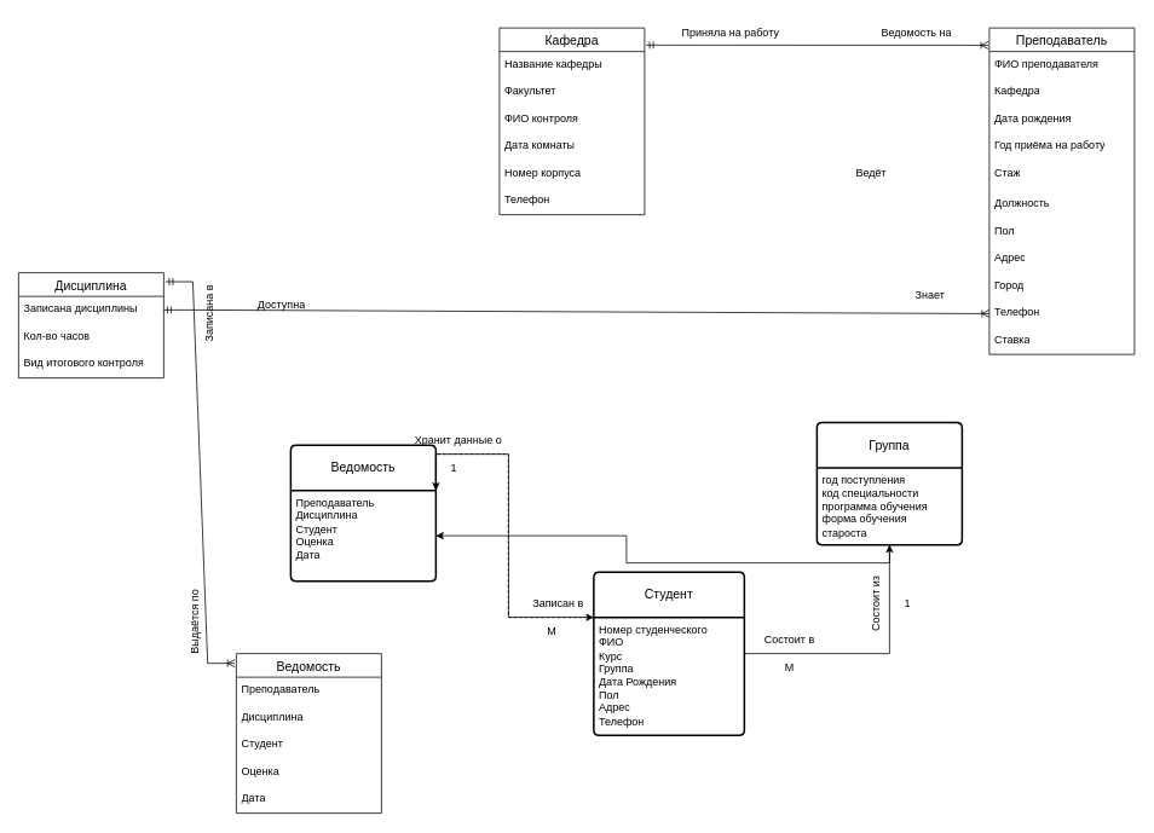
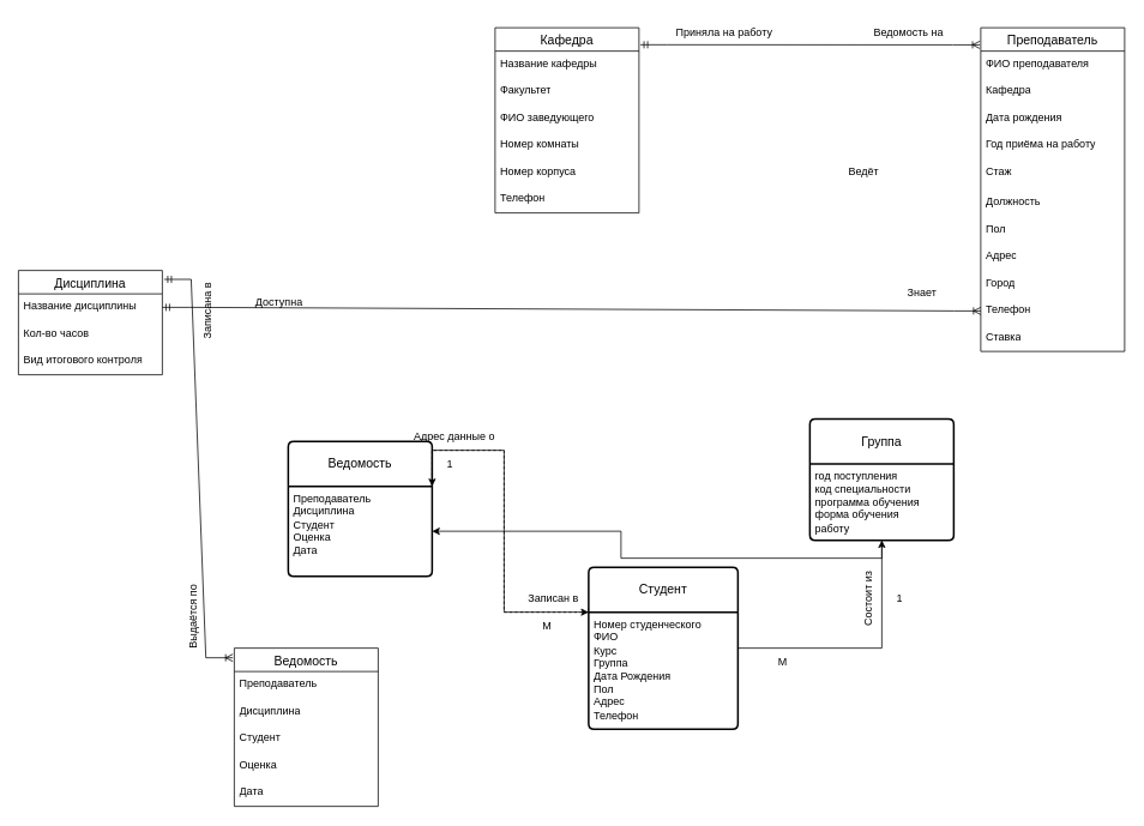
- <mxCell id="53" value="ФИО контроля" style="text;strokeColor=none;fillColor=none;spacingLeft=4;spacingRight=4;overflow=hidden;rotatable=0;points=[[0,0.5],[1,0.5]];portConstraint=eastwest;fontSize=12;whiteSpace=wrap;html=1;" vertex="1" parent="50"><mxGeometry y="86" width="160" height="30" as="geometry" /></mxCell>
+ <mxCell id="53" value="ФИО заведующего" style="text;strokeColor=none;fillColor=none;spacingLeft=4;spacingRight=4;overflow=hidden;rotatable=0;points=[[0,0.5],[1,0.5]];portConstraint=eastwest;fontSize=12;whiteSpace=wrap;html=1;" vertex="1" parent="50"><mxGeometry y="86" width="160" height="30" as="geometry" /></mxCell>
- <mxCell id="54" value="Дата комнаты" style="text;strokeColor=none;fillColor=none;spacingLeft=4;spacingRight=4;overflow=hidden;rotatable=0;points=[[0,0.5],[1,0.5]];portConstraint=eastwest;fontSize=12;whiteSpace=wrap;html=1;" vertex="1" parent="50"><mxGeometry y="116" width="160" height="30" as="geometry" /></mxCell>
+ <mxCell id="54" value="Номер комнаты" style="text;strokeColor=none;fillColor=none;spacingLeft=4;spacingRight=4;overflow=hidden;rotatable=0;points=[[0,0.5],[1,0.5]];portConstraint=eastwest;fontSize=12;whiteSpace=wrap;html=1;" vertex="1" parent="50"><mxGeometry y="116" width="160" height="30" as="geometry" /></mxCell>
- <mxCell id="34" value="Записана дисциплины" style="text;strokeColor=none;fillColor=none;spacingLeft=4;spacingRight=4;overflow=hidden;rotatable=0;points=[[0,0.5],[1,0.5]];portConstraint=eastwest;fontSize=12;whiteSpace=wrap;html=1;" vertex="1" parent="33"><mxGeometry y="26" width="160" height="30" as="geometry" /></mxCell>
+ <mxCell id="34" value="Название дисциплины" style="text;strokeColor=none;fillColor=none;spacingLeft=4;spacingRight=4;overflow=hidden;rotatable=0;points=[[0,0.5],[1,0.5]];portConstraint=eastwest;fontSize=12;whiteSpace=wrap;html=1;" vertex="1" parent="33"><mxGeometry y="26" width="160" height="30" as="geometry" /></mxCell>
- <mxCell id="18" value="Хранит данные о" style="text;strokeColor=none;align=center;fillColor=none;html=1;verticalAlign=middle;whiteSpace=wrap;rounded=0;" parent="1" vertex="1"><mxGeometry x="450" y="470" width="110" height="30" as="geometry" /></mxCell>
+ <mxCell id="18" value="Адрес данные о" style="text;strokeColor=none;align=center;fillColor=none;html=1;verticalAlign=middle;whiteSpace=wrap;rounded=0;" parent="1" vertex="1"><mxGeometry x="450" y="470" width="110" height="30" as="geometry" /></mxCell>
- <mxCell id="9" value="год поступления&lt;br&gt;код специальности&lt;br&gt;программа обучения&lt;br&gt;форма обучения&lt;br&gt;староста" style="align=left;strokeColor=none;fillColor=none;spacingLeft=4;fontSize=12;verticalAlign=top;resizable=0;rotatable=0;part=1;html=1;" parent="8" vertex="1"><mxGeometry y="50" width="160" height="85" as="geometry" /></mxCell>
+ <mxCell id="9" value="год поступления&lt;br&gt;код специальности&lt;br&gt;программа обучения&lt;br&gt;форма обучения&lt;br&gt;работу" style="align=left;strokeColor=none;fillColor=none;spacingLeft=4;fontSize=12;verticalAlign=top;resizable=0;rotatable=0;part=1;html=1;" parent="8" vertex="1"><mxGeometry y="50" width="160" height="85" as="geometry" /></mxCell>
- <mxCell id="10" value="Состоит в" style="text;strokeColor=none;align=center;fillColor=none;html=1;verticalAlign=middle;whiteSpace=wrap;rounded=0;" parent="1" vertex="1"><mxGeometry x="840" y="690" width="60" height="30" as="geometry" /></mxCell>
